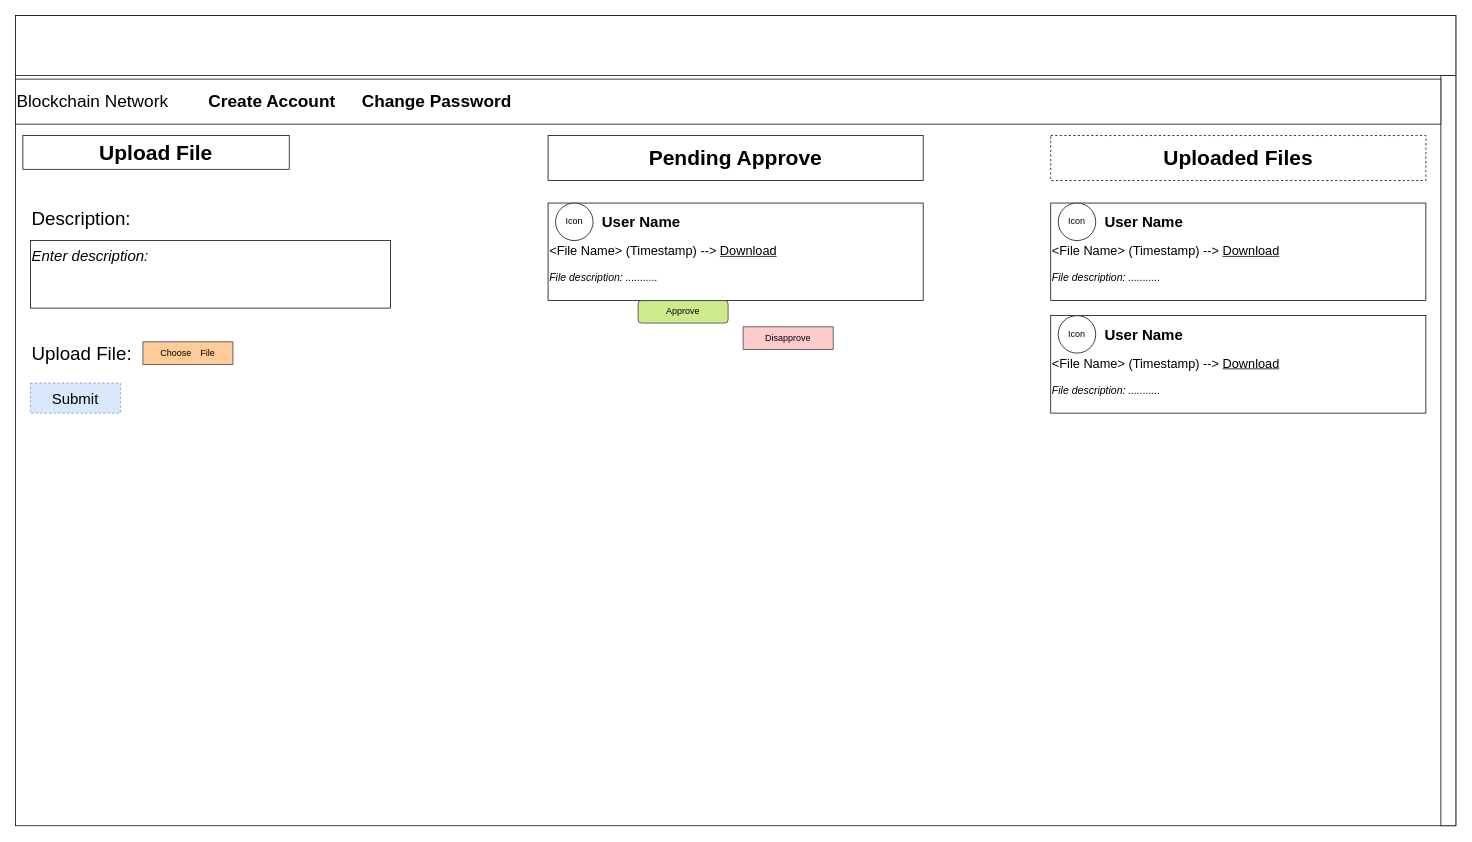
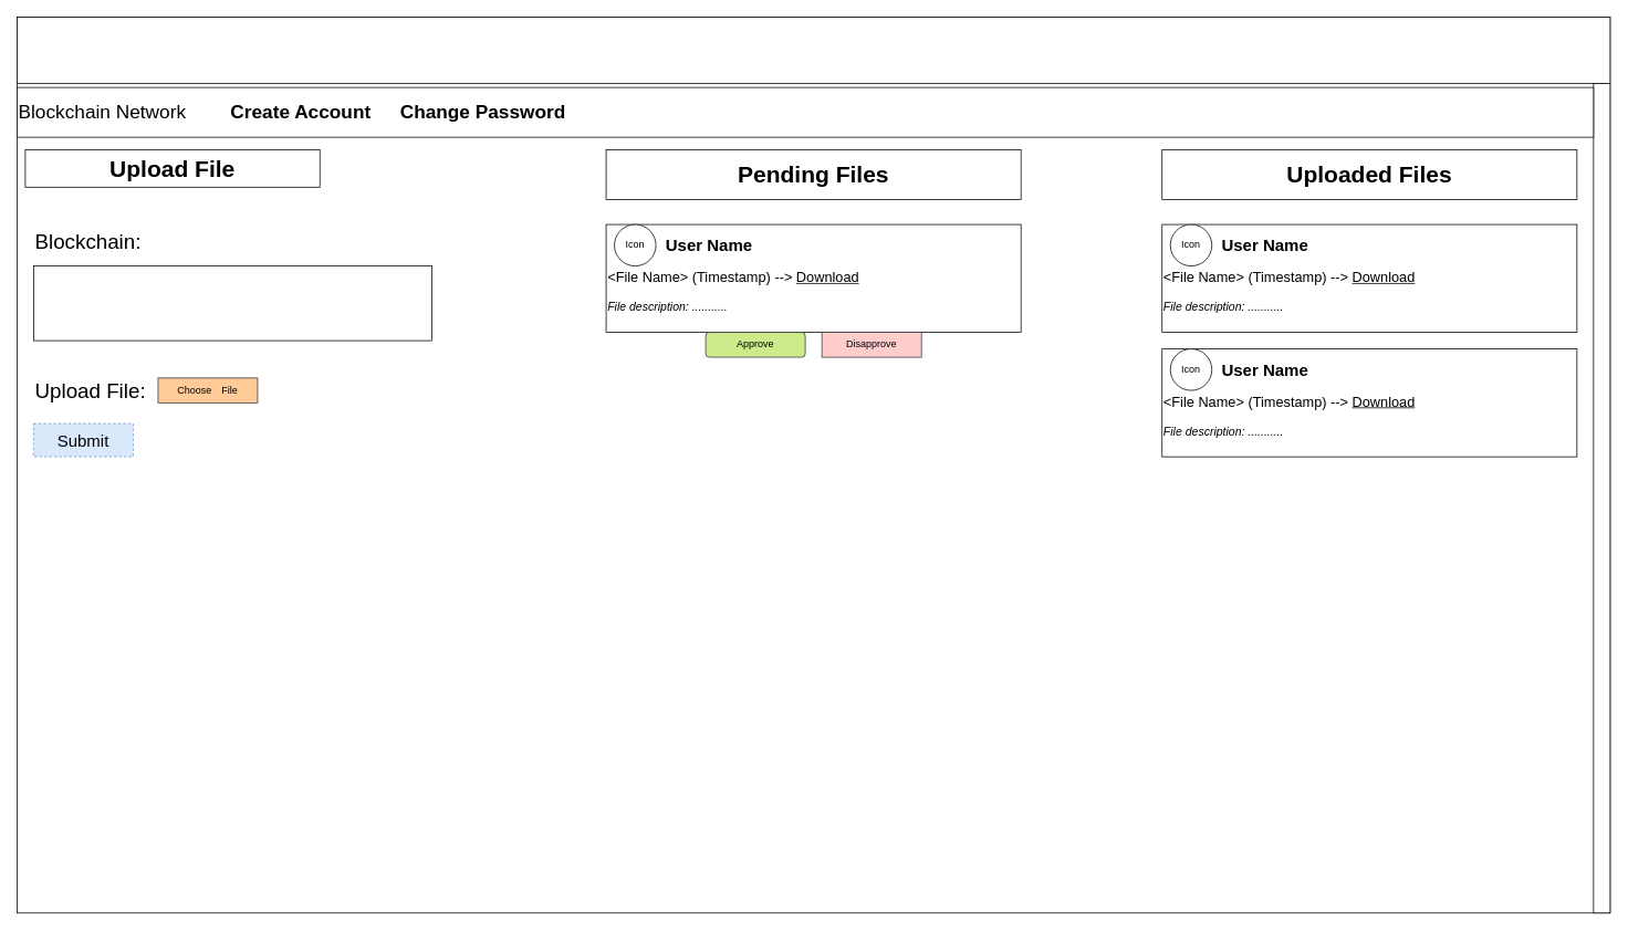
- <mxCell id="8" value="&lt;font style=&quot;font-size: 28px;&quot;&gt;&lt;b&gt;Pending Approve&lt;/b&gt;&lt;/font&gt;" style="rounded=0;whiteSpace=wrap;html=1;" vertex="1" parent="1"><mxGeometry x="730" y="180" width="500" height="60" as="geometry" /></mxCell>
+ <mxCell id="8" value="&lt;font style=&quot;font-size: 28px;&quot;&gt;&lt;b&gt;Pending Files&lt;/b&gt;&lt;/font&gt;" style="rounded=0;whiteSpace=wrap;html=1;" vertex="1" parent="1"><mxGeometry x="730" y="180" width="500" height="60" as="geometry" /></mxCell>
- <mxCell id="9" value="&lt;font style=&quot;font-size: 28px;&quot;&gt;&lt;b&gt;Uploaded Files&lt;/b&gt;&lt;/font&gt;" style="rounded=0;whiteSpace=wrap;html=1;dashed=1;" vertex="1" parent="1"><mxGeometry x="1400" y="180" width="500" height="60" as="geometry" /></mxCell>
+ <mxCell id="9" value="&lt;font style=&quot;font-size: 28px;&quot;&gt;&lt;b&gt;Uploaded Files&lt;/b&gt;&lt;/font&gt;" style="rounded=0;whiteSpace=wrap;html=1;" vertex="1" parent="1"><mxGeometry x="1400" y="180" width="500" height="60" as="geometry" /></mxCell>
- <mxCell id="11" value="&lt;font style=&quot;font-size: 25px;&quot;&gt;Description:&lt;/font&gt;" style="text;html=1;align=left;verticalAlign=middle;whiteSpace=wrap;rounded=0;" vertex="1" parent="1"><mxGeometry x="40" y="270" width="470" height="40" as="geometry" /></mxCell>
+ <mxCell id="11" value="&lt;font style=&quot;font-size: 25px;&quot;&gt;Blockchain:&lt;/font&gt;" style="text;html=1;align=left;verticalAlign=middle;whiteSpace=wrap;rounded=0;" vertex="1" parent="1"><mxGeometry x="40" y="270" width="470" height="40" as="geometry" /></mxCell>
- <mxCell id="12" value="&lt;font size=&quot;1&quot; style=&quot;&quot;&gt;&lt;i style=&quot;font-size: 20px;&quot;&gt;Enter description:&lt;/i&gt;&lt;/font&gt;" style="text;html=1;align=left;verticalAlign=middle;whiteSpace=wrap;rounded=0;" vertex="1" parent="1"><mxGeometry x="40" y="320" width="470" height="40" as="geometry" /></mxCell>
- <mxCell id="29" value="Disapprove" style="rounded=0;whiteSpace=wrap;html=1;fillColor=#ffcccc;strokeColor=#36393d;" vertex="1" parent="1"><mxGeometry x="990" y="435" width="120" height="30" as="geometry" /></mxCell>
+ <mxCell id="29" value="Disapprove" style="rounded=0;whiteSpace=wrap;html=1;fillColor=#ffcccc;strokeColor=#36393d;" vertex="1" parent="1"><mxGeometry x="990" y="400" width="120" height="30" as="geometry" /></mxCell>
